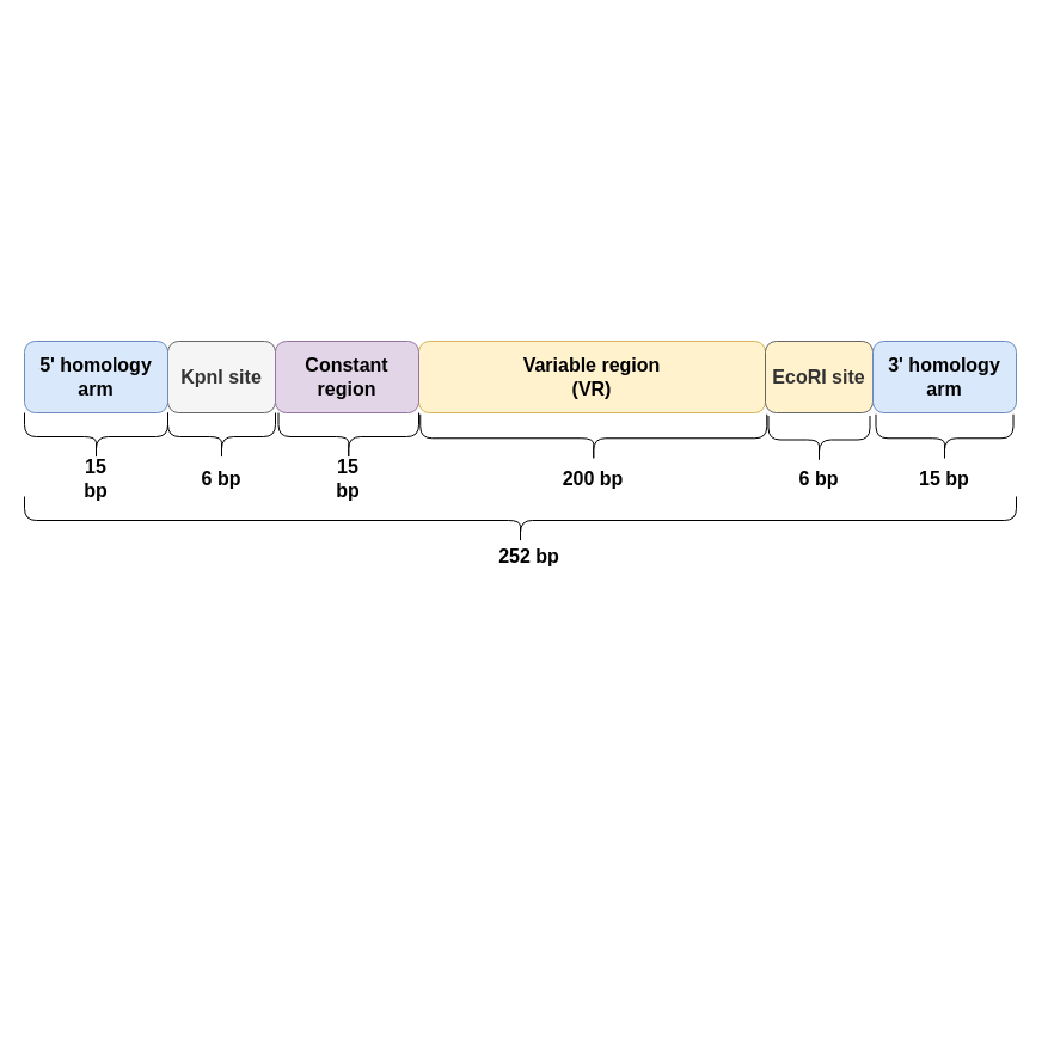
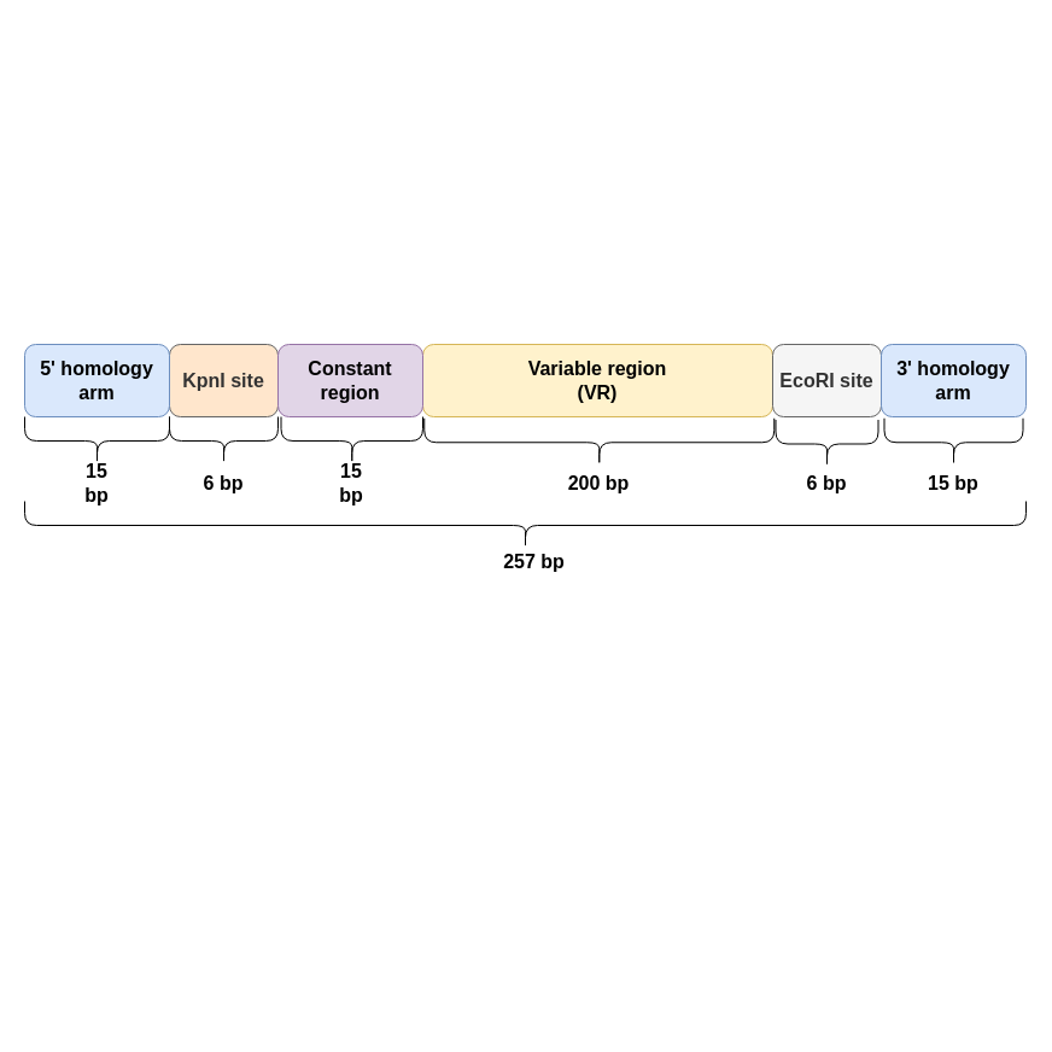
- <mxCell id="3" value="&lt;span style=&quot;font-size: 16px;&quot;&gt;KpnI&lt;/span&gt; site" style="rounded=1;whiteSpace=wrap;html=1;fillColor=#f5f5f5;strokeColor=#666666;fontStyle=1;fontSize=16;fontColor=#333333;" vertex="1" parent="1"><mxGeometry x="140" y="285" width="90" height="60" as="geometry" /></mxCell>
+ <mxCell id="3" value="&lt;span style=&quot;font-size: 16px;&quot;&gt;KpnI&lt;/span&gt; site" style="rounded=1;whiteSpace=wrap;html=1;fillColor=#ffe6cc;strokeColor=#666666;fontStyle=1;fontSize=16;fontColor=#333333;" vertex="1" parent="1"><mxGeometry x="140" y="285" width="90" height="60" as="geometry" /></mxCell>
- <mxCell id="4" value="EcoRI site" style="rounded=1;whiteSpace=wrap;html=1;fillColor=#fff2cc;strokeColor=#666666;fontStyle=1;fontSize=16;fontColor=#333333;" vertex="1" parent="1"><mxGeometry x="640" y="285" width="90" height="60" as="geometry" /></mxCell>
+ <mxCell id="4" value="EcoRI site" style="rounded=1;whiteSpace=wrap;html=1;fillColor=#f5f5f5;strokeColor=#666666;fontStyle=1;fontSize=16;fontColor=#333333;" vertex="1" parent="1"><mxGeometry x="640" y="285" width="90" height="60" as="geometry" /></mxCell>
- <mxCell id="21" value="252 bp" style="text;html=1;strokeColor=none;fillColor=none;align=center;verticalAlign=middle;whiteSpace=wrap;rounded=0;fontSize=16;fontStyle=1" vertex="1" parent="1"><mxGeometry x="415" y="455" width="55" height="20" as="geometry" /></mxCell>
+ <mxCell id="21" value="257 bp" style="text;html=1;strokeColor=none;fillColor=none;align=center;verticalAlign=middle;whiteSpace=wrap;rounded=0;fontSize=16;fontStyle=1" vertex="1" parent="1"><mxGeometry x="415" y="455" width="55" height="20" as="geometry" /></mxCell>
